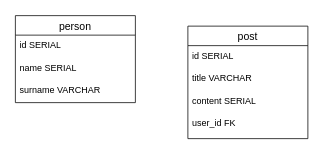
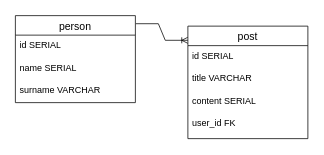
+ <mxCell id="11" value="" style="edgeStyle=entityRelationEdgeStyle;fontSize=12;html=1;endArrow=ERoneToMany;rounded=0;entryX=-0.001;entryY=0.126;entryDx=0;entryDy=0;entryPerimeter=0;exitX=1.004;exitY=0.093;exitDx=0;exitDy=0;exitPerimeter=0;" edge="1" parent="1" source="7" target="2"><mxGeometry width="100" height="100" relative="1" as="geometry"><mxPoint x="130" y="254" as="sourcePoint" /><mxPoint x="230" y="154" as="targetPoint" /></mxGeometry></mxCell>
